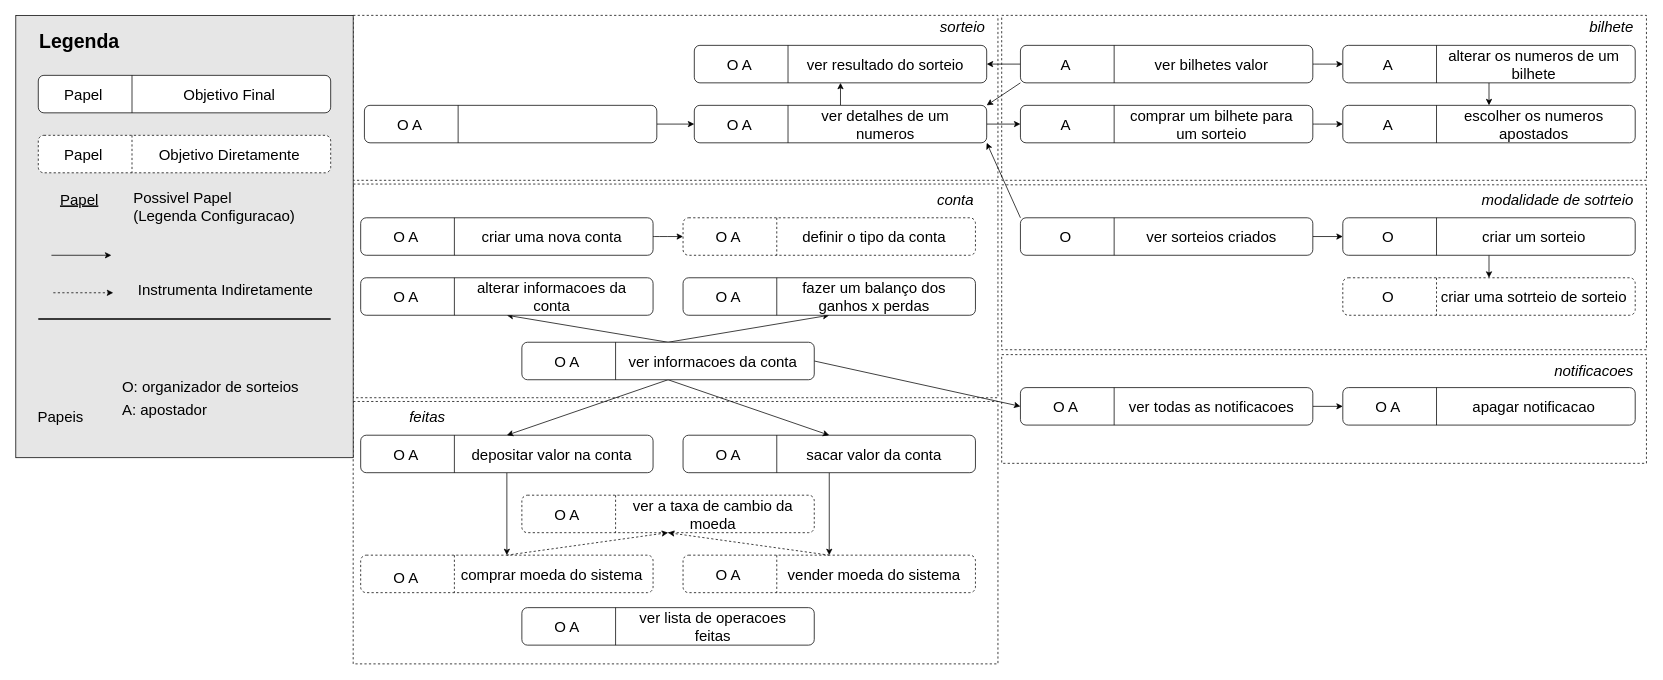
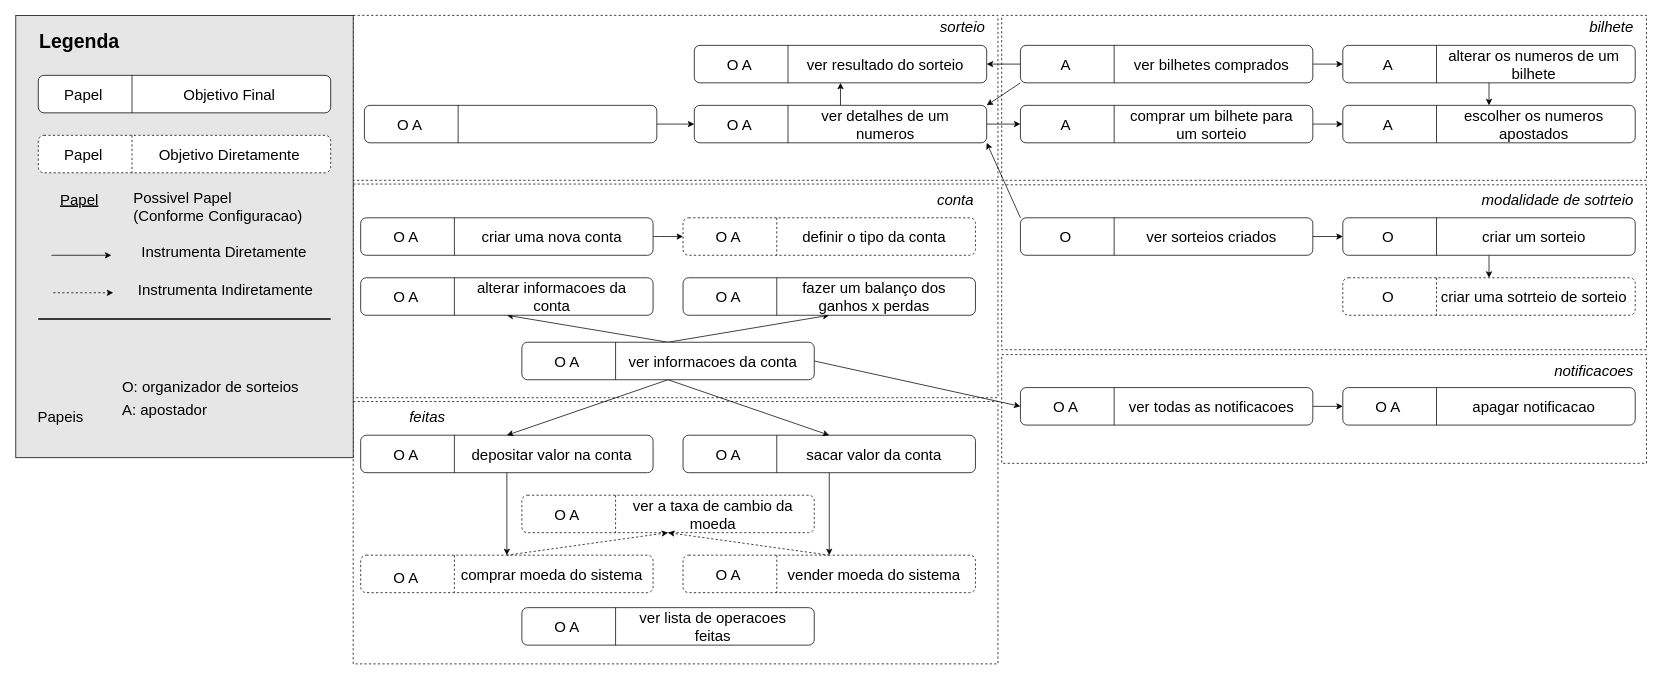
- <mxCell id="140" value="ver bilhetes valor" style="text;html=1;strokeColor=none;fillColor=none;align=center;verticalAlign=middle;whiteSpace=wrap;rounded=0;fontSize=20;" parent="1" vertex="1"><mxGeometry x="1490" y="70" width="250" height="30" as="geometry" /></mxCell>
+ <mxCell id="140" value="ver bilhetes comprados" style="text;html=1;strokeColor=none;fillColor=none;align=center;verticalAlign=middle;whiteSpace=wrap;rounded=0;fontSize=20;" parent="1" vertex="1"><mxGeometry x="1490" y="70" width="250" height="30" as="geometry" /></mxCell>
- <mxCell id="19" value="Possivel Papel&lt;br&gt;(Legenda Configuracao)" style="text;html=1;strokeColor=none;fillColor=none;align=left;verticalAlign=middle;whiteSpace=wrap;rounded=0;dashed=1;strokeWidth=1;fontSize=20;" parent="1" vertex="1"><mxGeometry x="175" y="260" width="260" height="30" as="geometry" /></mxCell>
+ <mxCell id="19" value="Possivel Papel&lt;br&gt;(Conforme Configuracao)" style="text;html=1;strokeColor=none;fillColor=none;align=left;verticalAlign=middle;whiteSpace=wrap;rounded=0;dashed=1;strokeWidth=1;fontSize=20;" parent="1" vertex="1"><mxGeometry x="175" y="260" width="260" height="30" as="geometry" /></mxCell>
+ <mxCell id="22" value="Instrumenta Diretamente" style="text;html=1;strokeColor=none;fillColor=none;align=center;verticalAlign=middle;whiteSpace=wrap;rounded=0;dashed=1;strokeWidth=1;fontSize=20;" parent="1" vertex="1"><mxGeometry x="172.5" y="320" width="250" height="30" as="geometry" /></mxCell>
